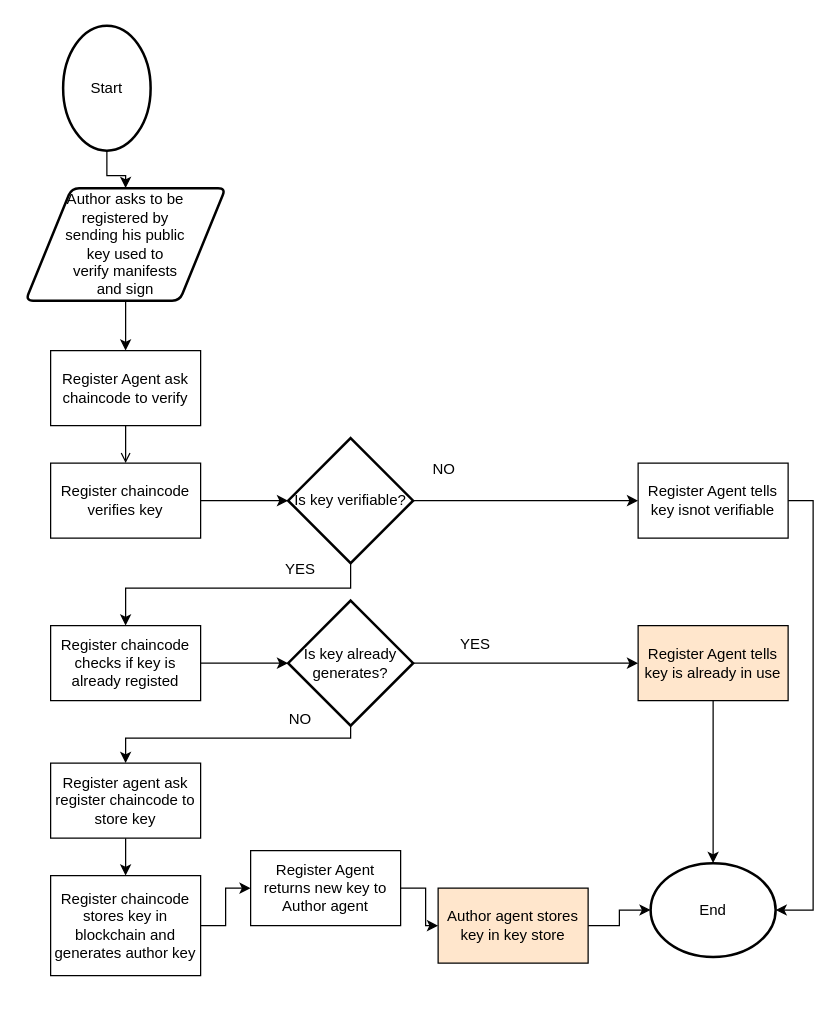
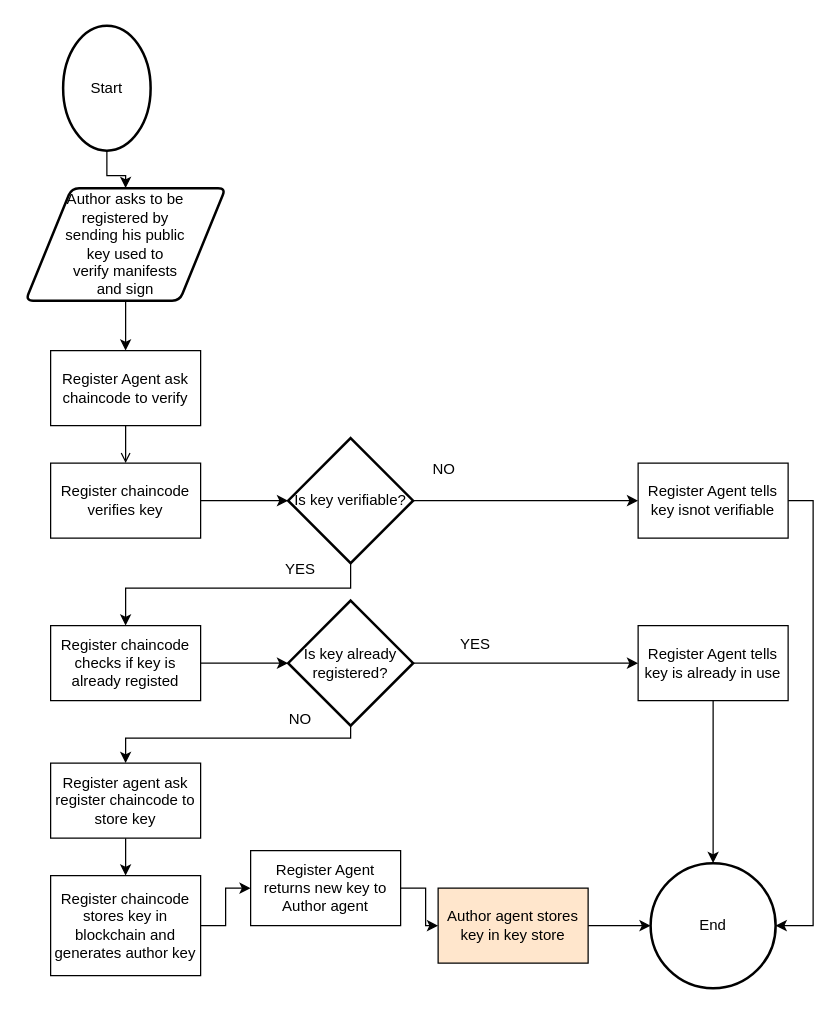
- <mxCell id="11" value="Is key already generates?" style="strokeWidth=2;html=1;shape=mxgraph.flowchart.decision;whiteSpace=wrap;" parent="1" vertex="1"><mxGeometry x="230" y="480" width="100" height="100" as="geometry" /></mxCell>
+ <mxCell id="11" value="Is key already registered?" style="strokeWidth=2;html=1;shape=mxgraph.flowchart.decision;whiteSpace=wrap;" parent="1" vertex="1"><mxGeometry x="230" y="480" width="100" height="100" as="geometry" /></mxCell>
- <mxCell id="14" value="Register Agent tells key is already in use" style="rounded=0;whiteSpace=wrap;html=1;fillColor=#ffe6cc;" parent="1" vertex="1"><mxGeometry x="510" y="500" width="120" height="60" as="geometry" /></mxCell>
+ <mxCell id="14" value="Register Agent tells key is already in use" style="rounded=0;whiteSpace=wrap;html=1;" parent="1" vertex="1"><mxGeometry x="510" y="500" width="120" height="60" as="geometry" /></mxCell>
- <mxCell id="8" value="End" style="strokeWidth=2;html=1;shape=mxgraph.flowchart.start_2;whiteSpace=wrap;" parent="1" vertex="1"><mxGeometry x="520" y="690" width="100" height="75" as="geometry" /></mxCell>
+ <mxCell id="8" value="End" style="strokeWidth=2;html=1;shape=mxgraph.flowchart.start_2;whiteSpace=wrap;" parent="1" vertex="1"><mxGeometry x="520" y="690" width="100" height="100" as="geometry" /></mxCell>
